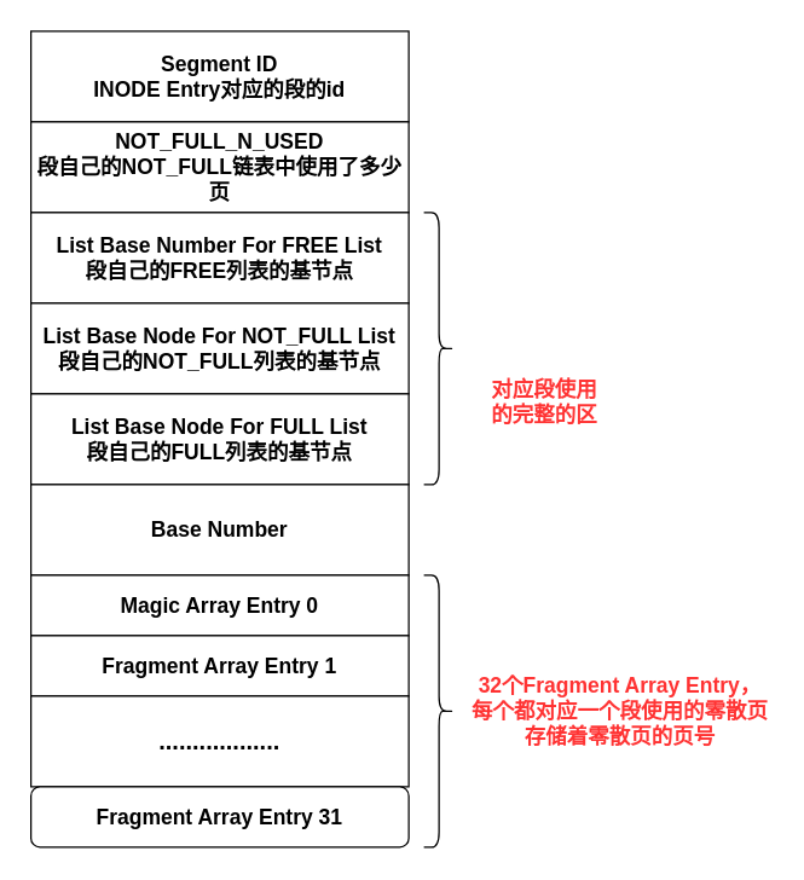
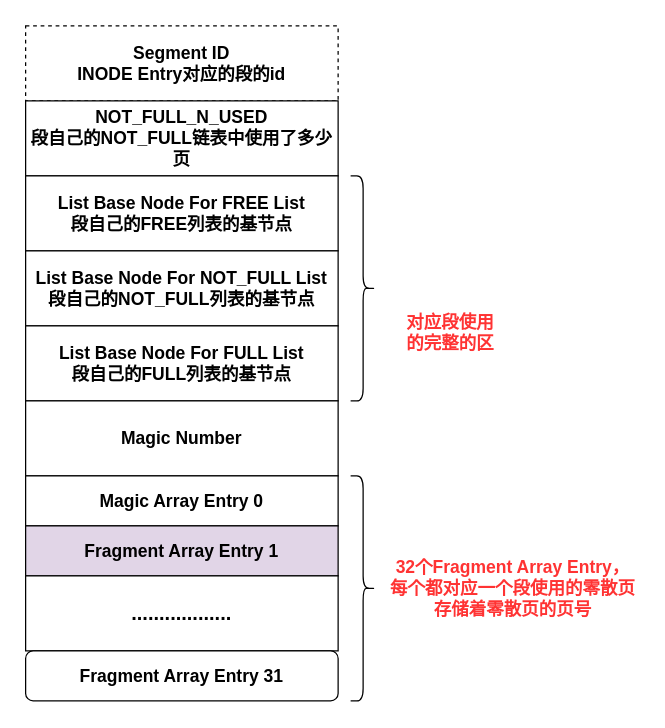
- <mxCell id="2" value="&lt;b&gt;&lt;font style=&quot;font-size: 14px&quot;&gt;Segment ID&lt;br&gt;INODE Entry对应的段的id&lt;br&gt;&lt;/font&gt;&lt;/b&gt;" style="rounded=0;whiteSpace=wrap;html=1;" vertex="1" parent="1"><mxGeometry x="20" y="20" width="250" height="60" as="geometry" /></mxCell>
+ <mxCell id="2" value="&lt;b&gt;&lt;font style=&quot;font-size: 14px&quot;&gt;Segment ID&lt;br&gt;INODE Entry对应的段的id&lt;br&gt;&lt;/font&gt;&lt;/b&gt;" style="rounded=0;whiteSpace=wrap;html=1;dashed=1;" vertex="1" parent="1"><mxGeometry x="20" y="20" width="250" height="60" as="geometry" /></mxCell>
- <mxCell id="4" value="&lt;b&gt;&lt;font style=&quot;font-size: 14px&quot;&gt;List Base Number For FREE List&lt;br&gt;段自己的FREE列表的基节点&lt;br&gt;&lt;/font&gt;&lt;/b&gt;" style="rounded=0;whiteSpace=wrap;html=1;" vertex="1" parent="1"><mxGeometry x="20" y="140" width="250" height="60" as="geometry" /></mxCell>
+ <mxCell id="4" value="&lt;b&gt;&lt;font style=&quot;font-size: 14px&quot;&gt;List Base Node For FREE List&lt;br&gt;段自己的FREE列表的基节点&lt;br&gt;&lt;/font&gt;&lt;/b&gt;" style="rounded=0;whiteSpace=wrap;html=1;" vertex="1" parent="1"><mxGeometry x="20" y="140" width="250" height="60" as="geometry" /></mxCell>
- <mxCell id="7" value="&lt;b&gt;&lt;font style=&quot;font-size: 14px&quot;&gt;Base Number&lt;/font&gt;&lt;/b&gt;" style="rounded=0;whiteSpace=wrap;html=1;" vertex="1" parent="1"><mxGeometry x="20" y="320" width="250" height="60" as="geometry" /></mxCell>
+ <mxCell id="7" value="&lt;b&gt;&lt;font style=&quot;font-size: 14px&quot;&gt;Magic Number&lt;/font&gt;&lt;/b&gt;" style="rounded=0;whiteSpace=wrap;html=1;" vertex="1" parent="1"><mxGeometry x="20" y="320" width="250" height="60" as="geometry" /></mxCell>
- <mxCell id="9" value="&lt;b&gt;&lt;font style=&quot;font-size: 14px&quot;&gt;Fragment Array Entry 1&lt;/font&gt;&lt;/b&gt;" style="rounded=0;whiteSpace=wrap;html=1;" vertex="1" parent="1"><mxGeometry x="20" y="420" width="250" height="40" as="geometry" /></mxCell>
+ <mxCell id="9" value="&lt;b&gt;&lt;font style=&quot;font-size: 14px&quot;&gt;Fragment Array Entry 1&lt;/font&gt;&lt;/b&gt;" style="rounded=0;whiteSpace=wrap;html=1;fillColor=#e1d5e7;" vertex="1" parent="1"><mxGeometry x="20" y="420" width="250" height="40" as="geometry" /></mxCell>
